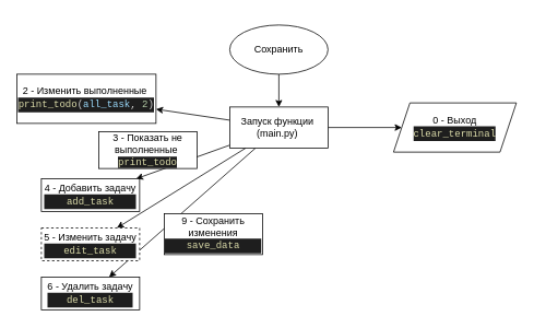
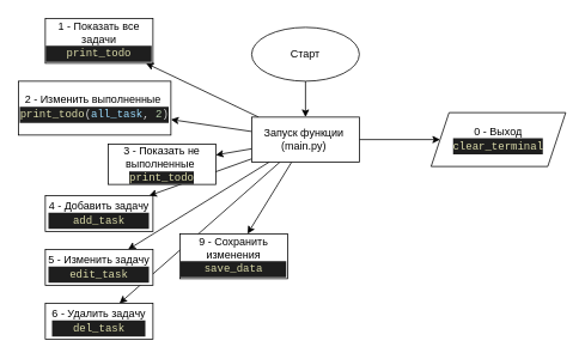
+ <mxCell id="13" value="1 - Показать все задачи&lt;br&gt;&lt;div style=&quot;color: rgb(212 , 212 , 212) ; background-color: rgb(30 , 30 , 30) ; font-family: &amp;#34;menlo&amp;#34; , &amp;#34;monaco&amp;#34; , &amp;#34;courier new&amp;#34; , monospace ; line-height: 18px&quot;&gt;&lt;span style=&quot;color: #dcdcaa&quot;&gt;print_todo&lt;/span&gt;&lt;/div&gt;" style="whiteSpace=wrap;html=1;" parent="1" vertex="1"><mxGeometry x="50" width="120" height="50" as="geometry" y="20" /></mxCell>
- <mxCell id="3" value="Сохранить" style="ellipse;whiteSpace=wrap;html=1;" parent="1" vertex="1"><mxGeometry x="280" y="30" width="120" height="60" as="geometry" /></mxCell>
+ <mxCell id="3" value="Старт" style="ellipse;whiteSpace=wrap;html=1;" parent="1" vertex="1"><mxGeometry x="280" y="30" width="120" height="60" as="geometry" /></mxCell>
+ <mxCell id="4" value="" style="edgeStyle=none;html=1;" parent="1" source="12" target="13" edge="1"><mxGeometry relative="1" as="geometry" /></mxCell>
+ <mxCell id="6" value="" style="edgeStyle=none;html=1;" parent="1" source="12" target="15" edge="1"><mxGeometry relative="1" as="geometry" /></mxCell>
+ <mxCell id="10" value="" style="edgeStyle=none;html=1;" parent="1" source="12" target="19" edge="1"><mxGeometry relative="1" as="geometry" /></mxCell>
- <mxCell id="17" value="5 - Изменить задачу&lt;br&gt;&lt;div style=&quot;color: rgb(212 , 212 , 212) ; background-color: rgb(30 , 30 , 30) ; font-family: &amp;#34;menlo&amp;#34; , &amp;#34;monaco&amp;#34; , &amp;#34;courier new&amp;#34; , monospace ; line-height: 18px&quot;&gt;&lt;span style=&quot;color: #dcdcaa&quot;&gt;edit_task&lt;/span&gt;&lt;/div&gt;" style="whiteSpace=wrap;html=1;dashed=1;" parent="1" vertex="1"><mxGeometry x="50" y="277.5" width="120" height="40" as="geometry" /></mxCell>
+ <mxCell id="17" value="5 - Изменить задачу&lt;br&gt;&lt;div style=&quot;color: rgb(212 , 212 , 212) ; background-color: rgb(30 , 30 , 30) ; font-family: &amp;#34;menlo&amp;#34; , &amp;#34;monaco&amp;#34; , &amp;#34;courier new&amp;#34; , monospace ; line-height: 18px&quot;&gt;&lt;span style=&quot;color: #dcdcaa&quot;&gt;edit_task&lt;/span&gt;&lt;/div&gt;" style="whiteSpace=wrap;html=1;" parent="1" vertex="1"><mxGeometry x="50" y="277.5" width="120" height="40" as="geometry" /></mxCell>
